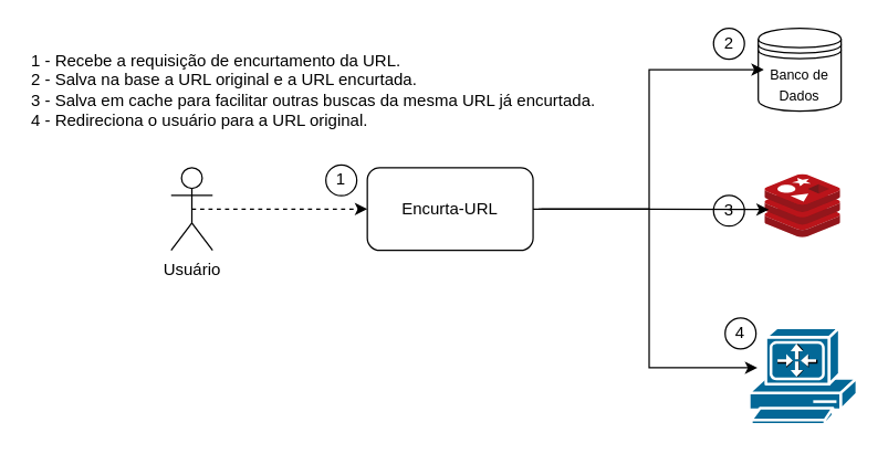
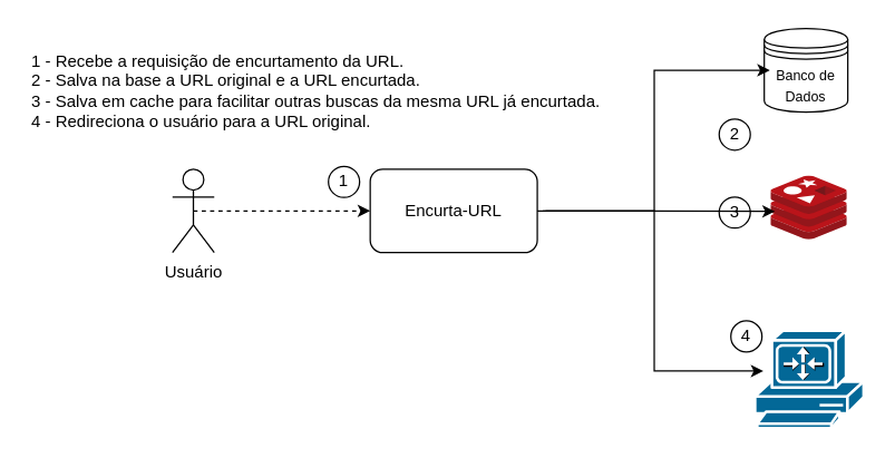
- <mxCell id="13" value="2" style="ellipse;whiteSpace=wrap;html=1;aspect=fixed;fillColor=none;" vertex="1" parent="1"><mxGeometry x="515.62" y="20" width="22.38" height="22.38" as="geometry" /></mxCell>
+ <mxCell id="13" value="2" style="ellipse;whiteSpace=wrap;html=1;aspect=fixed;fillColor=none;" vertex="1" parent="1"><mxGeometry x="515.62" y="85" width="22.38" height="22.38" as="geometry" /></mxCell>
